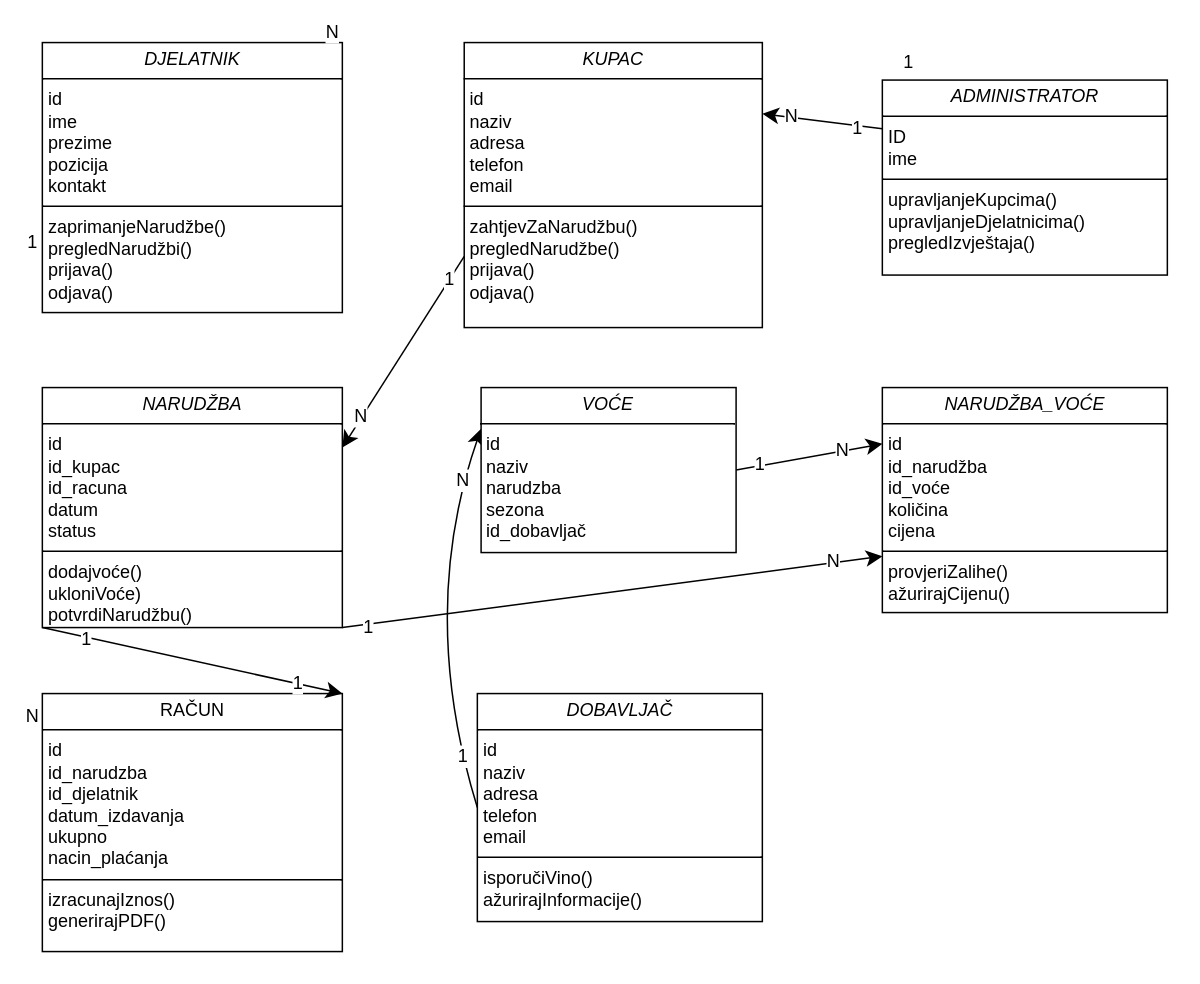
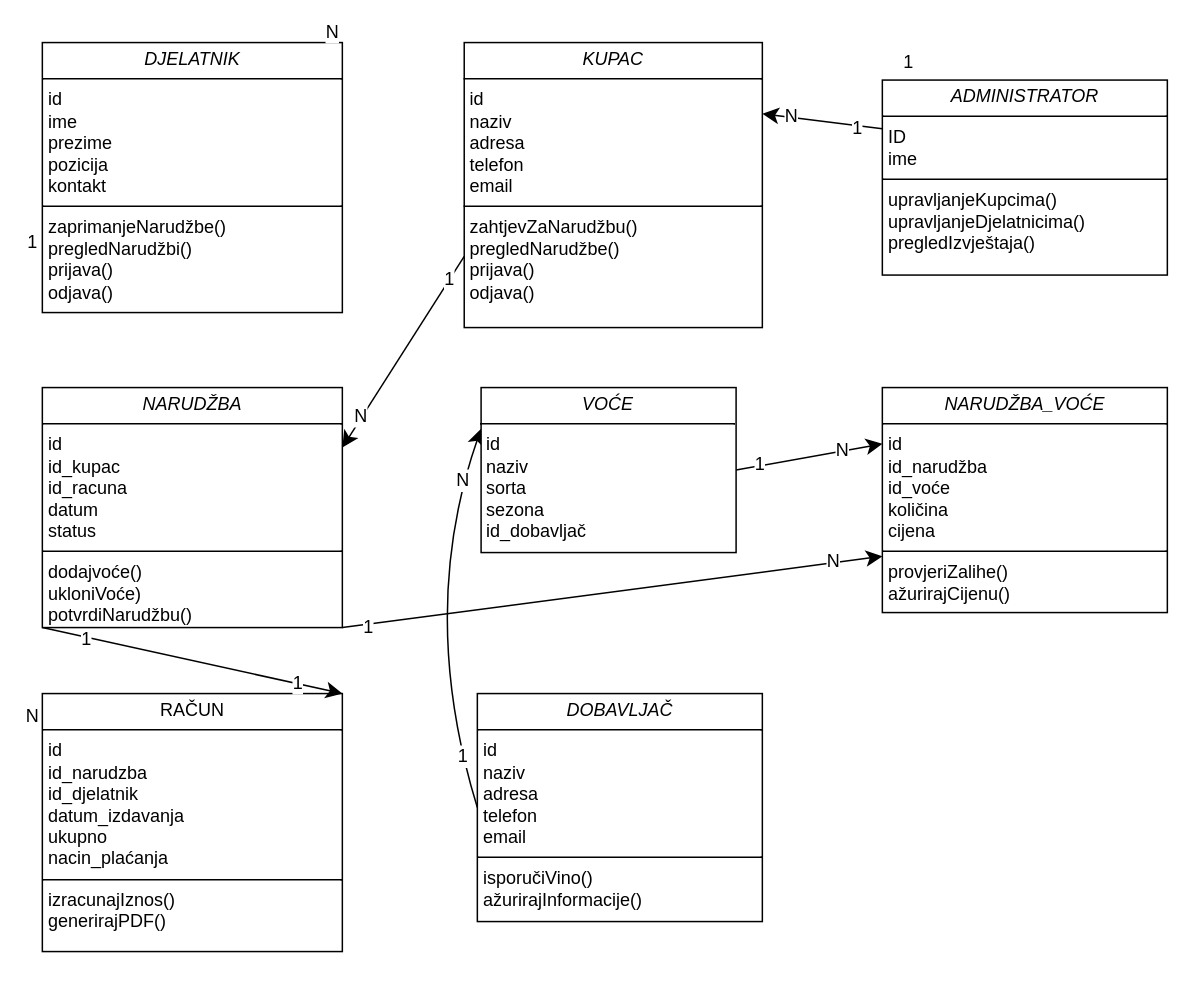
- <mxCell id="27" value="&lt;p style=&quot;margin:0px;margin-top:4px;text-align:center;&quot;&gt;&lt;i&gt;VOĆE&lt;/i&gt;&lt;/p&gt;&lt;hr size=&quot;1&quot; style=&quot;border-style:solid;&quot;&gt;&lt;p style=&quot;margin:0px;margin-left:4px;&quot;&gt;id&lt;/p&gt;&lt;p style=&quot;margin:0px;margin-left:4px;&quot;&gt;naziv&lt;/p&gt;&lt;p style=&quot;margin:0px;margin-left:4px;&quot;&gt;narudzba&lt;/p&gt;&lt;p style=&quot;margin:0px;margin-left:4px;&quot;&gt;sezona&lt;/p&gt;&lt;p style=&quot;margin:0px;margin-left:4px;&quot;&gt;id_dobavljač&lt;/p&gt;" style="verticalAlign=top;align=left;overflow=fill;html=1;whiteSpace=wrap;" vertex="1" parent="1"><mxGeometry x="320.231" y="257.879" width="170" height="110" as="geometry" /></mxCell>
+ <mxCell id="27" value="&lt;p style=&quot;margin:0px;margin-top:4px;text-align:center;&quot;&gt;&lt;i&gt;VOĆE&lt;/i&gt;&lt;/p&gt;&lt;hr size=&quot;1&quot; style=&quot;border-style:solid;&quot;&gt;&lt;p style=&quot;margin:0px;margin-left:4px;&quot;&gt;id&lt;/p&gt;&lt;p style=&quot;margin:0px;margin-left:4px;&quot;&gt;naziv&lt;/p&gt;&lt;p style=&quot;margin:0px;margin-left:4px;&quot;&gt;sorta&lt;/p&gt;&lt;p style=&quot;margin:0px;margin-left:4px;&quot;&gt;sezona&lt;/p&gt;&lt;p style=&quot;margin:0px;margin-left:4px;&quot;&gt;id_dobavljač&lt;/p&gt;" style="verticalAlign=top;align=left;overflow=fill;html=1;whiteSpace=wrap;" vertex="1" parent="1"><mxGeometry x="320.231" y="257.879" width="170" height="110" as="geometry" /></mxCell>
